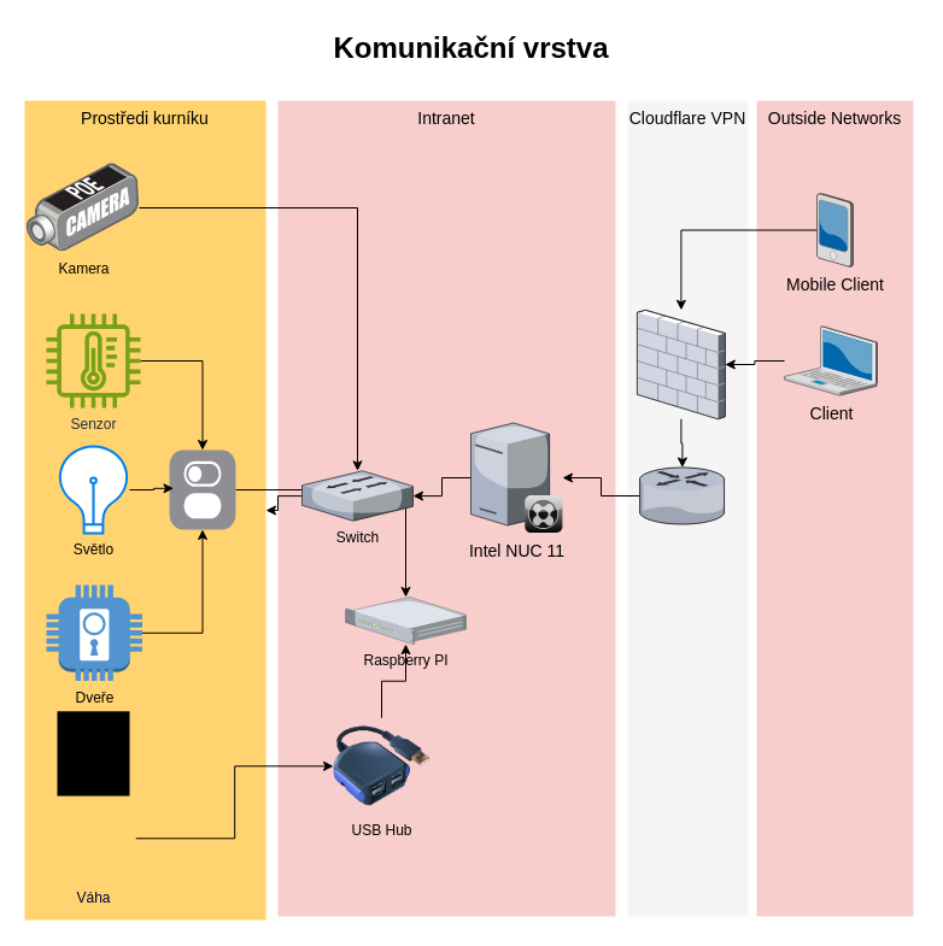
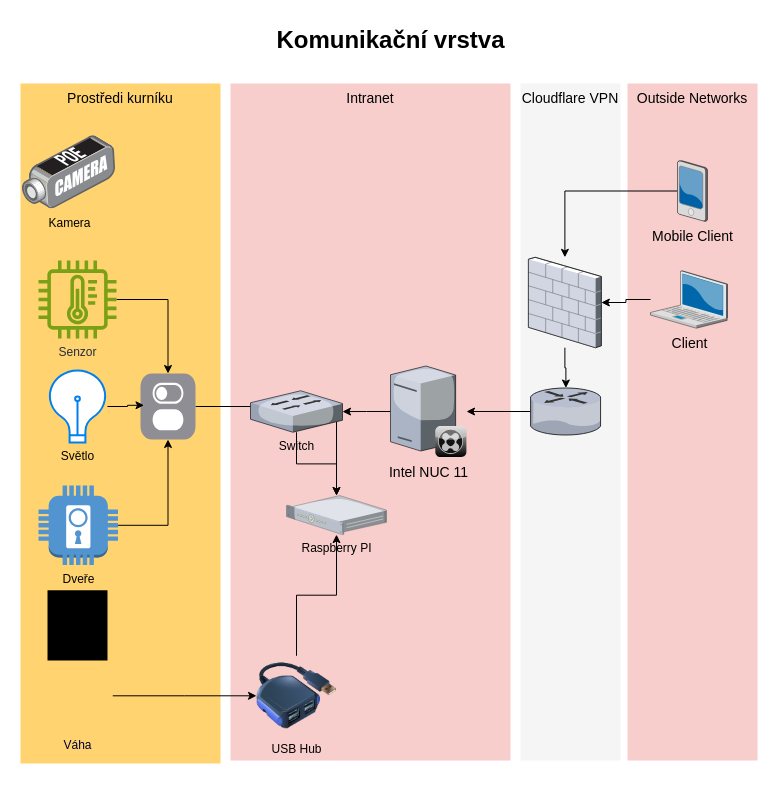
- <mxCell id="16" style="edgeStyle=orthogonalEdgeStyle;rounded=0;orthogonalLoop=1;jettySize=auto;html=1;" parent="1" source="17" target="31" edge="1"><mxGeometry relative="1" as="geometry"><mxPoint x="340" y="171.94" as="targetPoint" /></mxGeometry></mxCell>
- <mxCell id="13" value="Intel NUC 11" style="verticalLabelPosition=bottom;aspect=fixed;html=1;verticalAlign=top;strokeColor=none;shape=mxgraph.citrix.xenclient_synchronizer;fillColor=#CCCCCC;gradientColor=#000000;gradientDirection=south;fontSize=14;" parent="1" vertex="1"><mxGeometry x="390" y="350.5" width="76" height="91" as="geometry" /></mxCell>
+ <mxCell id="13" value="Intel NUC 11" style="verticalLabelPosition=bottom;aspect=fixed;html=1;verticalAlign=top;strokeColor=none;shape=mxgraph.citrix.xenclient_synchronizer;fillColor=#CCCCCC;gradientColor=#000000;gradientDirection=south;fontSize=14;" parent="1" vertex="1"><mxGeometry x="390" y="365.5" width="76" height="91" as="geometry" /></mxCell>
- <mxCell id="30" style="edgeStyle=orthogonalEdgeStyle;rounded=0;orthogonalLoop=1;jettySize=auto;html=1;endArrow=classic;endFill=1;" parent="1" source="31" target="5" edge="1"><mxGeometry relative="1" as="geometry" /></mxCell>
+ <mxCell id="30" style="edgeStyle=orthogonalEdgeStyle;rounded=0;orthogonalLoop=1;jettySize=auto;html=1;endArrow=classic;endFill=1;" parent="1" source="31" target="32" edge="1"><mxGeometry relative="1" as="geometry" /></mxCell>
- <mxCell id="26" value="&lt;div&gt;USB Hub&lt;/div&gt;&lt;div&gt;&lt;br&gt;&lt;/div&gt;" style="image;html=1;image=img/lib/clip_art/computers/USB_Hub_128x128.png;labelBackgroundColor=none;" parent="1" vertex="1"><mxGeometry x="276" y="595.25" width="80" height="80" as="geometry" /></mxCell>
+ <mxCell id="26" value="&lt;div&gt;USB Hub&lt;/div&gt;&lt;div&gt;&lt;br&gt;&lt;/div&gt;" style="image;html=1;image=img/lib/clip_art/computers/USB_Hub_128x128.png;labelBackgroundColor=none;" parent="1" vertex="1"><mxGeometry x="256" y="655.25" width="80" height="80" as="geometry" /></mxCell>
